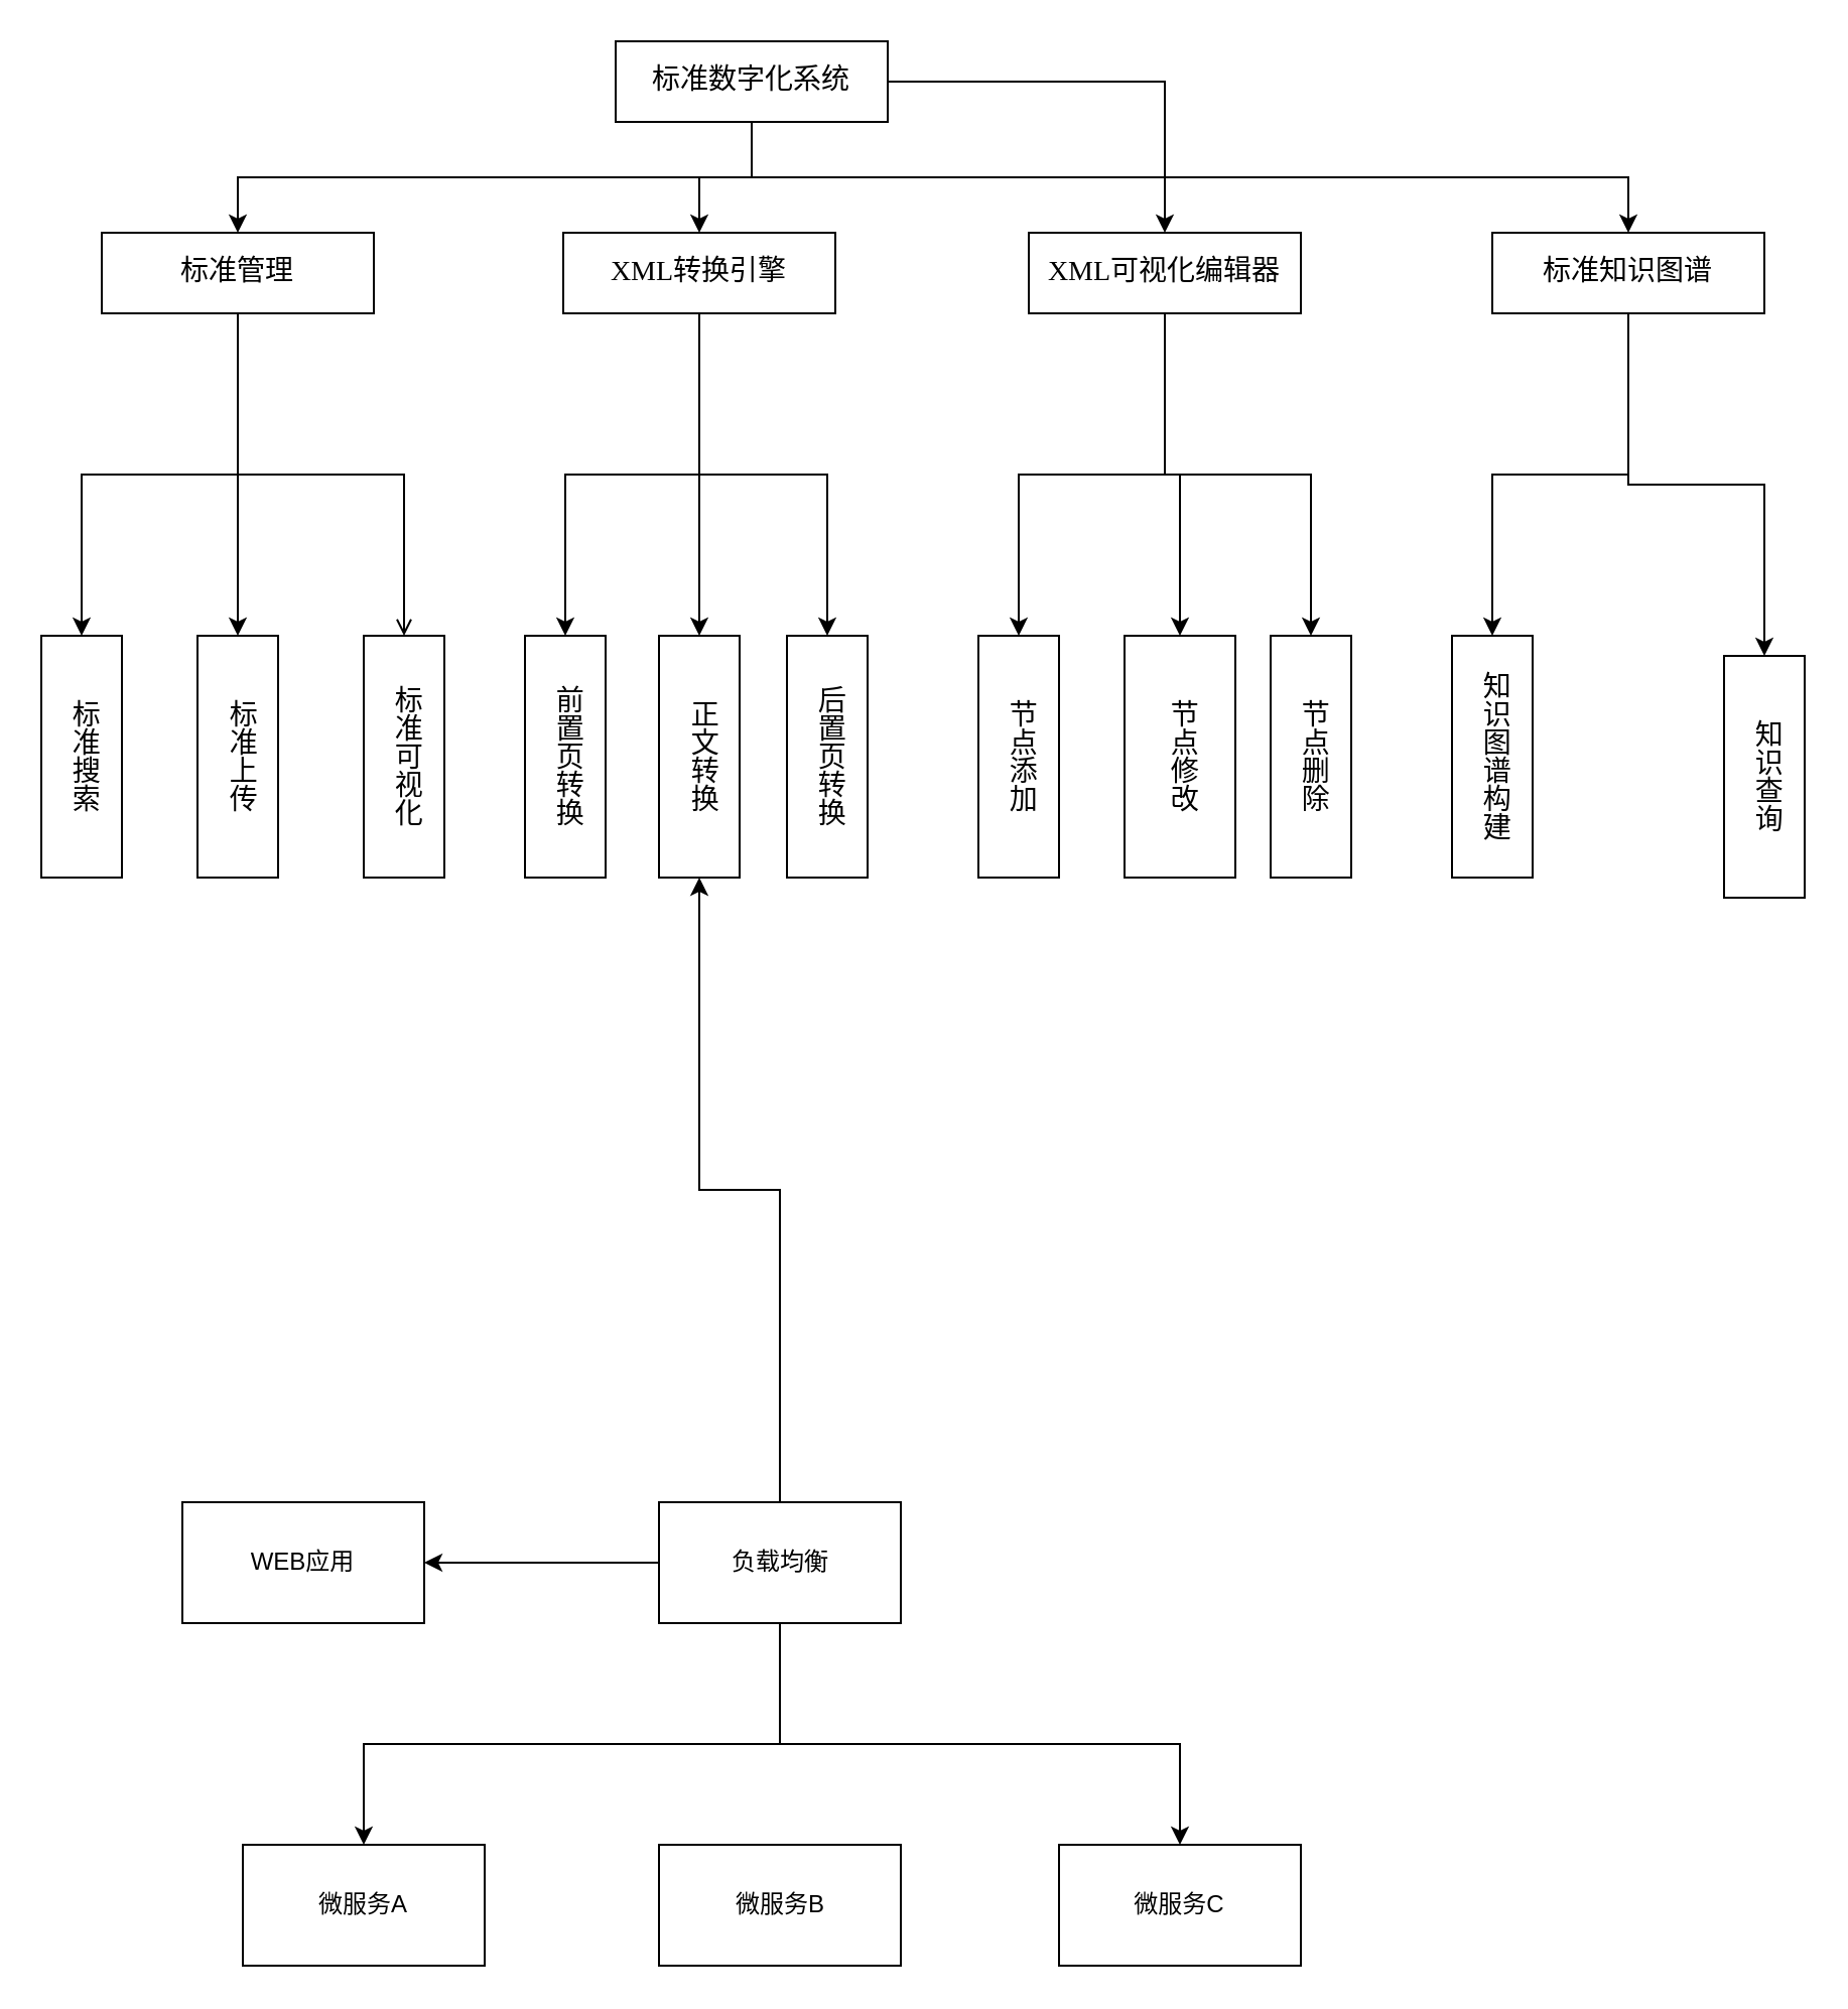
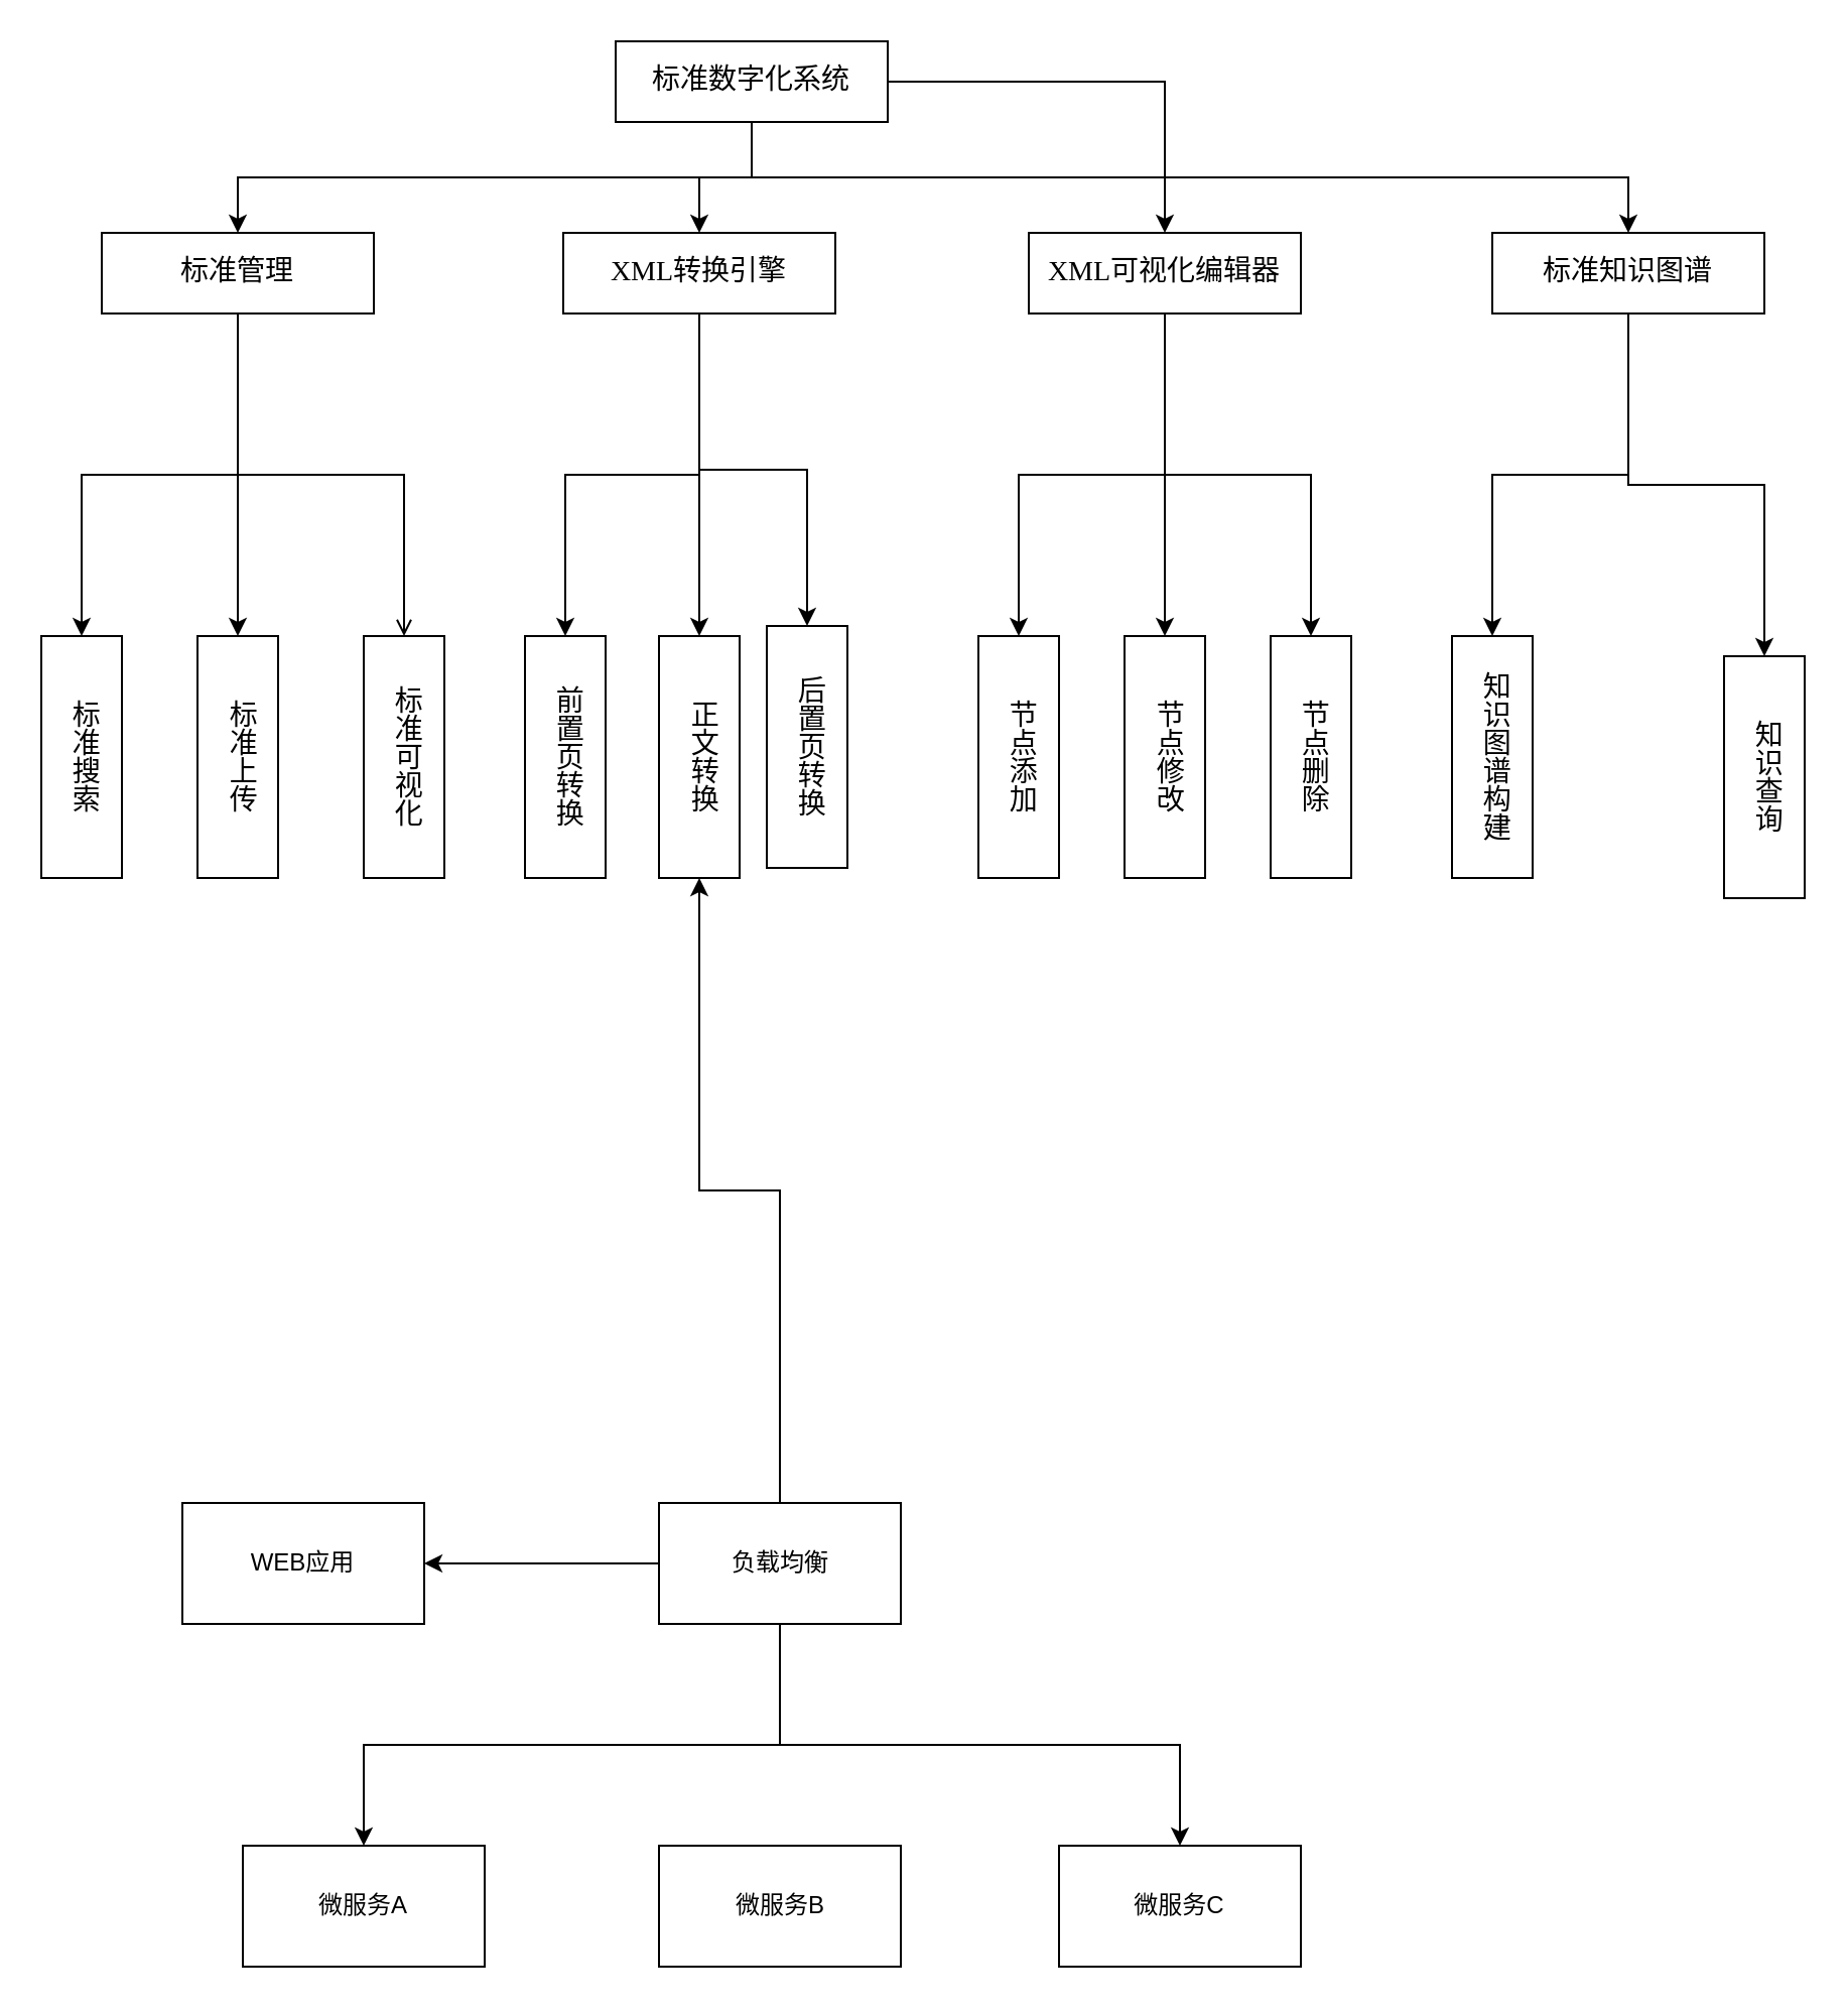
- <mxCell id="24" value="&lt;font face=&quot;宋体&quot;&gt;&lt;span style=&quot;font-size: 14px;&quot;&gt;后置页转换&lt;/span&gt;&lt;/font&gt;" style="rounded=0;whiteSpace=wrap;html=1;textDirection=vertical-rl;" vertex="1" parent="1"><mxGeometry x="390" y="315" width="40" height="120" as="geometry" /></mxCell>
+ <mxCell id="24" value="&lt;font face=&quot;宋体&quot;&gt;&lt;span style=&quot;font-size: 14px;&quot;&gt;后置页转换&lt;/span&gt;&lt;/font&gt;" style="rounded=0;whiteSpace=wrap;html=1;textDirection=vertical-rl;" vertex="1" parent="1"><mxGeometry x="380" y="310" width="40" height="120" as="geometry" /></mxCell>
- <mxCell id="28" value="&lt;font face=&quot;宋体&quot;&gt;&lt;span style=&quot;font-size: 14px;&quot;&gt;节点修改&lt;/span&gt;&lt;/font&gt;" style="rounded=0;whiteSpace=wrap;html=1;textDirection=vertical-rl;" vertex="1" parent="1"><mxGeometry x="557.5" y="315" width="55" height="120" as="geometry" /></mxCell>
+ <mxCell id="28" value="&lt;font face=&quot;宋体&quot;&gt;&lt;span style=&quot;font-size: 14px;&quot;&gt;节点修改&lt;/span&gt;&lt;/font&gt;" style="rounded=0;whiteSpace=wrap;html=1;textDirection=vertical-rl;" vertex="1" parent="1"><mxGeometry x="557.5" y="315" width="40" height="120" as="geometry" /></mxCell>
